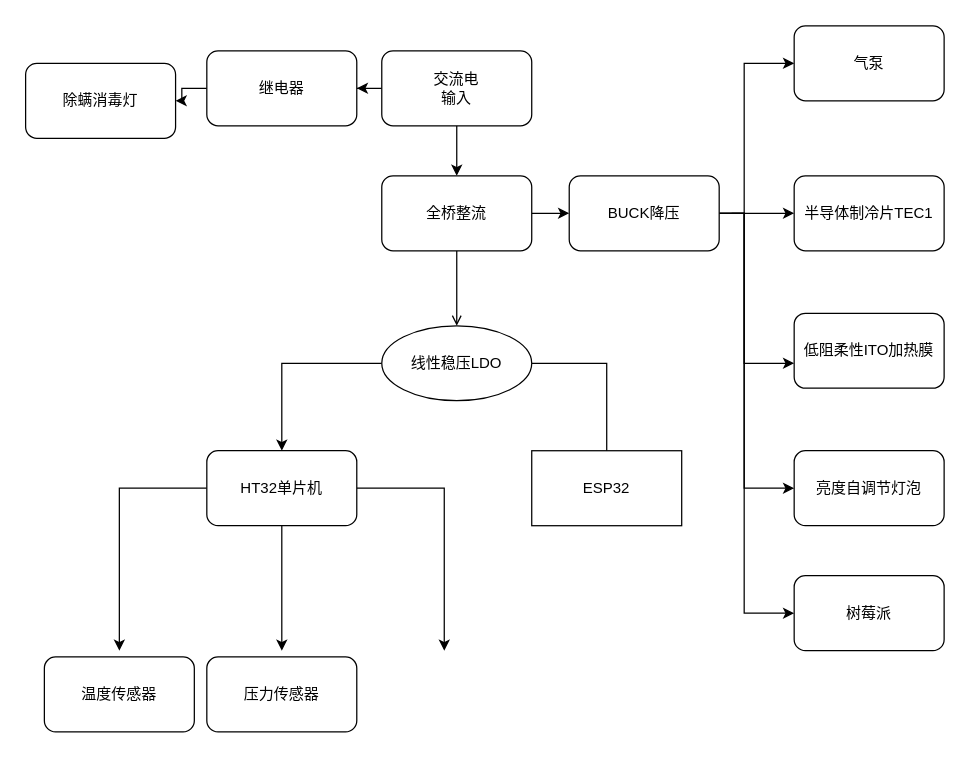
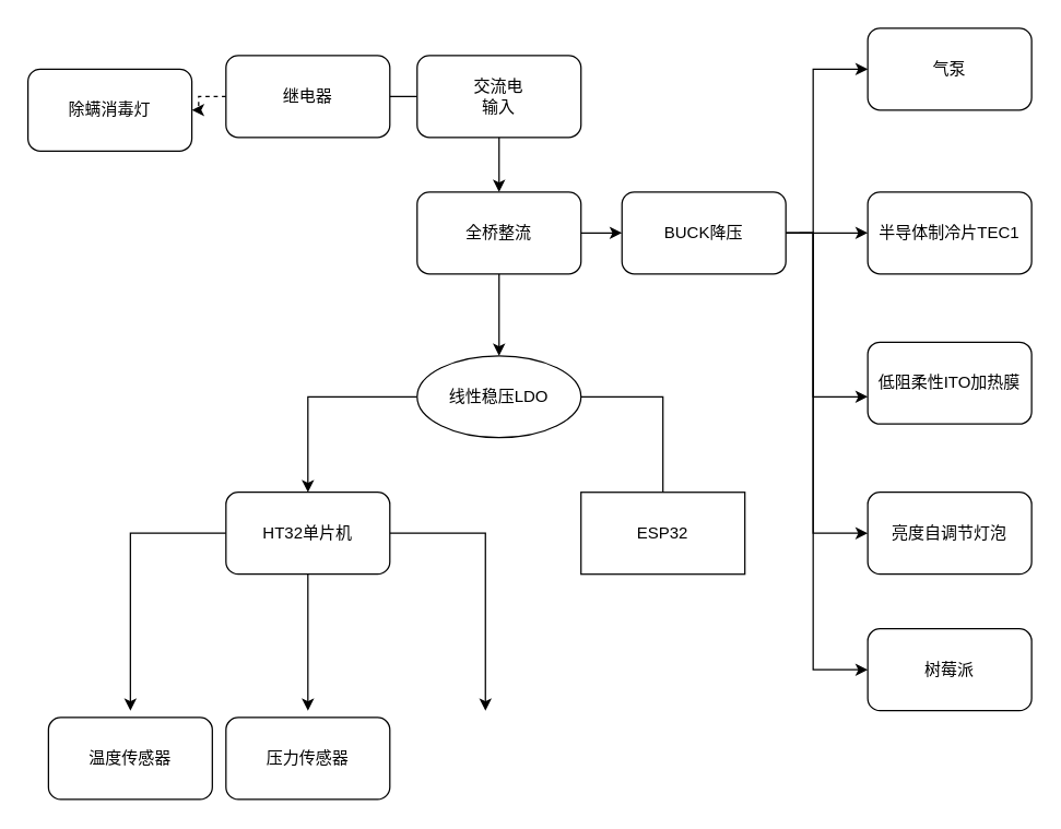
- <mxCell id="28" style="edgeStyle=orthogonalEdgeStyle;rounded=0;orthogonalLoop=1;jettySize=auto;html=1;entryX=1;entryY=0.5;entryDx=0;entryDy=0;" edge="1" parent="1" source="29" target="18"><mxGeometry relative="1" as="geometry" /></mxCell>
+ <mxCell id="28" style="edgeStyle=orthogonalEdgeStyle;rounded=0;orthogonalLoop=1;jettySize=auto;html=1;entryX=1;entryY=0.5;entryDx=0;entryDy=0;dashed=1;" edge="1" parent="1" source="29" target="18"><mxGeometry relative="1" as="geometry" /></mxCell>
- <mxCell id="3" style="edgeStyle=orthogonalEdgeStyle;rounded=0;orthogonalLoop=1;jettySize=auto;html=1;entryX=1;entryY=0.5;entryDx=0;entryDy=0;" edge="1" parent="1" source="4" target="29"><mxGeometry relative="1" as="geometry" /></mxCell>
+ <mxCell id="3" style="edgeStyle=orthogonalEdgeStyle;rounded=0;orthogonalLoop=1;jettySize=auto;html=1;entryX=1;entryY=0.5;entryDx=0;entryDy=0;endArrow=none;" edge="1" parent="1" source="4" target="29"><mxGeometry relative="1" as="geometry" /></mxCell>
- <mxCell id="6" style="edgeStyle=orthogonalEdgeStyle;rounded=0;orthogonalLoop=1;jettySize=auto;html=1;entryX=0.5;entryY=0;entryDx=0;entryDy=0;endArrow=open;" edge="1" parent="1" source="7" target="21"><mxGeometry relative="1" as="geometry" /></mxCell>
+ <mxCell id="6" style="edgeStyle=orthogonalEdgeStyle;rounded=0;orthogonalLoop=1;jettySize=auto;html=1;entryX=0.5;entryY=0;entryDx=0;entryDy=0;" edge="1" parent="1" source="7" target="21"><mxGeometry relative="1" as="geometry" /></mxCell>
